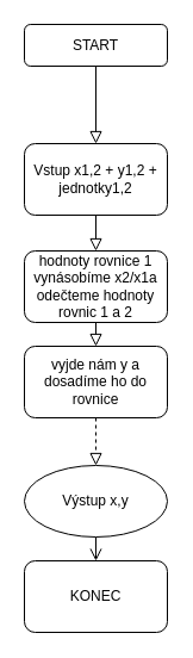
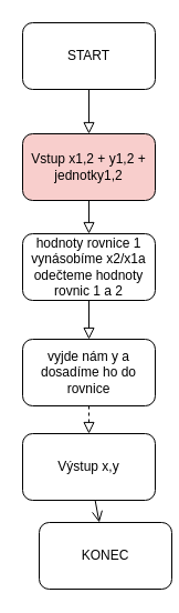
- <mxCell id="3" value="START" style="rounded=1;whiteSpace=wrap;html=1;" vertex="1" parent="1"><mxGeometry x="20" y="20" width="120" height="35" as="geometry" /></mxCell>
+ <mxCell id="3" value="START" style="rounded=1;whiteSpace=wrap;html=1;" vertex="1" parent="1"><mxGeometry x="20" y="20" width="120" height="60" as="geometry" /></mxCell>
- <mxCell id="5" value="Vstup x1,2 + y1,2 + jednotky1,2 " style="rounded=1;whiteSpace=wrap;html=1;" vertex="1" parent="1"><mxGeometry x="20" y="120" width="120" height="60" as="geometry" /></mxCell>
+ <mxCell id="5" value="Vstup x1,2 + y1,2 + jednotky1,2 " style="rounded=1;whiteSpace=wrap;html=1;fillColor=#f8cecc;" vertex="1" parent="1"><mxGeometry x="20" y="120" width="120" height="60" as="geometry" /></mxCell>
- <mxCell id="9" value="vyjde nám y a dosadíme ho do rovnice" style="rounded=1;whiteSpace=wrap;html=1;" vertex="1" parent="1"><mxGeometry x="20" y="290" width="120" height="60" as="geometry" /></mxCell>
+ <mxCell id="9" value="vyjde nám y a dosadíme ho do rovnice" style="rounded=1;whiteSpace=wrap;html=1;" vertex="1" parent="1"><mxGeometry x="20" y="305" width="120" height="60" as="geometry" /></mxCell>
- <mxCell id="11" value="Výstup x,y" style="ellipse;whiteSpace=wrap;html=1;" vertex="1" parent="1"><mxGeometry x="20" y="390" width="120" height="60" as="geometry" /></mxCell>
+ <mxCell id="11" value="Výstup x,y" style="rounded=1;whiteSpace=wrap;html=1;" vertex="1" parent="1"><mxGeometry x="20" y="390" width="120" height="60" as="geometry" /></mxCell>
- <mxCell id="12" value="KONEC" style="rounded=1;whiteSpace=wrap;html=1;" vertex="1" parent="1"><mxGeometry x="20" y="470" width="120" height="60" as="geometry" /></mxCell>
+ <mxCell id="12" value="KONEC" style="rounded=1;whiteSpace=wrap;html=1;" vertex="1" parent="1"><mxGeometry x="35" y="470" width="120" height="60" as="geometry" /></mxCell>
